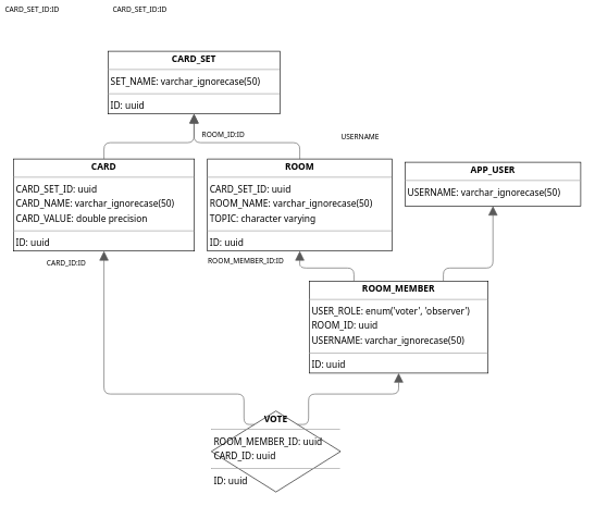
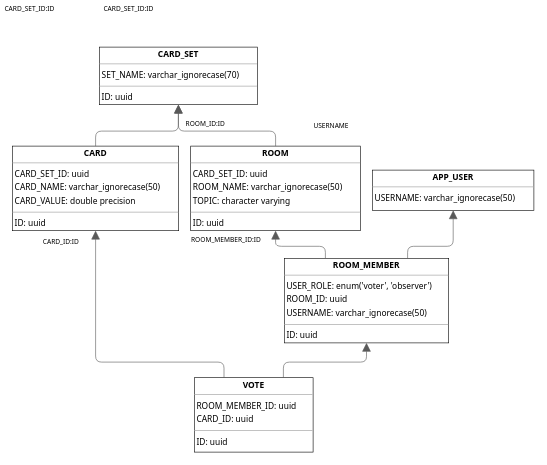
- <mxCell id="4" value="&lt;p style=&quot;margin:0px;margin-top:4px;text-align:center;&quot;&gt;&lt;b&gt;CARD_SET&lt;/b&gt;&lt;/p&gt;&lt;hr size=&quot;1&quot;&gt;&lt;p style=&quot;margin:0 0 0 4px;line-height:1.6;&quot;&gt; SET_NAME: varchar_ignorecase(50)&lt;/p&gt;&lt;hr size=&quot;1&quot;&gt;&lt;p style=&quot;margin:0 0 0 4px;line-height:1.6;&quot;&gt; ID: uuid&lt;/p&gt;" style="verticalAlign=top;align=left;overflow=fill;fontSize=14;fontFamily=Noto Sans;html=1;rounded=0;shadow=0;comic=0;labelBackgroundColor=none;strokeWidth=1;fillColor=none;" parent="1" vertex="1"><mxGeometry x="165" y="20" width="263" height="96" as="geometry" /></mxCell>
+ <mxCell id="4" value="&lt;p style=&quot;margin:0px;margin-top:4px;text-align:center;&quot;&gt;&lt;b&gt;CARD_SET&lt;/b&gt;&lt;/p&gt;&lt;hr size=&quot;1&quot;&gt;&lt;p style=&quot;margin:0 0 0 4px;line-height:1.6;&quot;&gt; SET_NAME: varchar_ignorecase(70)&lt;/p&gt;&lt;hr size=&quot;1&quot;&gt;&lt;p style=&quot;margin:0 0 0 4px;line-height:1.6;&quot;&gt; ID: uuid&lt;/p&gt;" style="verticalAlign=top;align=left;overflow=fill;fontSize=14;fontFamily=Noto Sans;html=1;rounded=0;shadow=0;comic=0;labelBackgroundColor=none;strokeWidth=1;fillColor=none;" parent="1" vertex="1"><mxGeometry x="165" y="20" width="263" height="96" as="geometry" /></mxCell>
- <mxCell id="2" value="&lt;p style=&quot;margin:0px;margin-top:4px;text-align:center;&quot;&gt;&lt;b&gt;APP_USER&lt;/b&gt;&lt;/p&gt;&lt;hr size=&quot;1&quot;&gt;&lt;p style=&quot;margin:0 0 0 4px;line-height:1.6;&quot;&gt; USERNAME: varchar_ignorecase(50)&lt;/p&gt;" style="verticalAlign=top;align=left;overflow=fill;fontSize=14;fontFamily=Noto Sans;html=1;rounded=0;shadow=0;comic=0;labelBackgroundColor=none;strokeWidth=1;strokeColor=default;fillColor=none;" parent="1" vertex="1"><mxGeometry x="620" y="190" width="269" height="67" as="geometry" /></mxCell>
+ <mxCell id="2" value="&lt;p style=&quot;margin:0px;margin-top:4px;text-align:center;&quot;&gt;&lt;b&gt;APP_USER&lt;/b&gt;&lt;/p&gt;&lt;hr size=&quot;1&quot;&gt;&lt;p style=&quot;margin:0 0 0 4px;line-height:1.6;&quot;&gt; USERNAME: varchar_ignorecase(50)&lt;/p&gt;" style="verticalAlign=top;align=left;overflow=fill;fontSize=14;fontFamily=Noto Sans;html=1;rounded=0;shadow=0;comic=0;labelBackgroundColor=none;strokeWidth=1;strokeColor=default;fillColor=none;" parent="1" vertex="1"><mxGeometry x="620" y="225" width="269" height="67" as="geometry" /></mxCell>
- <mxCell id="7" value="&lt;p style=&quot;margin:0px;margin-top:4px;text-align:center;&quot;&gt;&lt;b&gt;VOTE&lt;/b&gt;&lt;/p&gt;&lt;hr size=&quot;1&quot;&gt;&lt;p style=&quot;margin:0 0 0 4px;line-height:1.6;&quot;&gt; ROOM_MEMBER_ID: uuid&lt;br&gt; CARD_ID: uuid&lt;/p&gt;&lt;hr size=&quot;1&quot;&gt;&lt;p style=&quot;margin:0 0 0 4px;line-height:1.6;&quot;&gt; ID: uuid&lt;/p&gt;" style="rhombus;verticalAlign=top;align=left;overflow=fill;fontSize=14;fontFamily=Noto Sans;html=1;shadow=0;comic=0;labelBackgroundColor=none;strokeWidth=1;fillColor=none;" parent="1" vertex="1"><mxGeometry x="323" y="571" width="198" height="124" as="geometry" /></mxCell>
+ <mxCell id="7" value="&lt;p style=&quot;margin:0px;margin-top:4px;text-align:center;&quot;&gt;&lt;b&gt;VOTE&lt;/b&gt;&lt;/p&gt;&lt;hr size=&quot;1&quot;&gt;&lt;p style=&quot;margin:0 0 0 4px;line-height:1.6;&quot;&gt; ROOM_MEMBER_ID: uuid&lt;br&gt; CARD_ID: uuid&lt;/p&gt;&lt;hr size=&quot;1&quot;&gt;&lt;p style=&quot;margin:0 0 0 4px;line-height:1.6;&quot;&gt; ID: uuid&lt;/p&gt;" style="verticalAlign=top;align=left;overflow=fill;fontSize=14;fontFamily=Noto Sans;html=1;rounded=0;shadow=0;comic=0;labelBackgroundColor=none;strokeWidth=1;fillColor=none;" parent="1" vertex="1"><mxGeometry x="323" y="571" width="198" height="124" as="geometry" /></mxCell>
